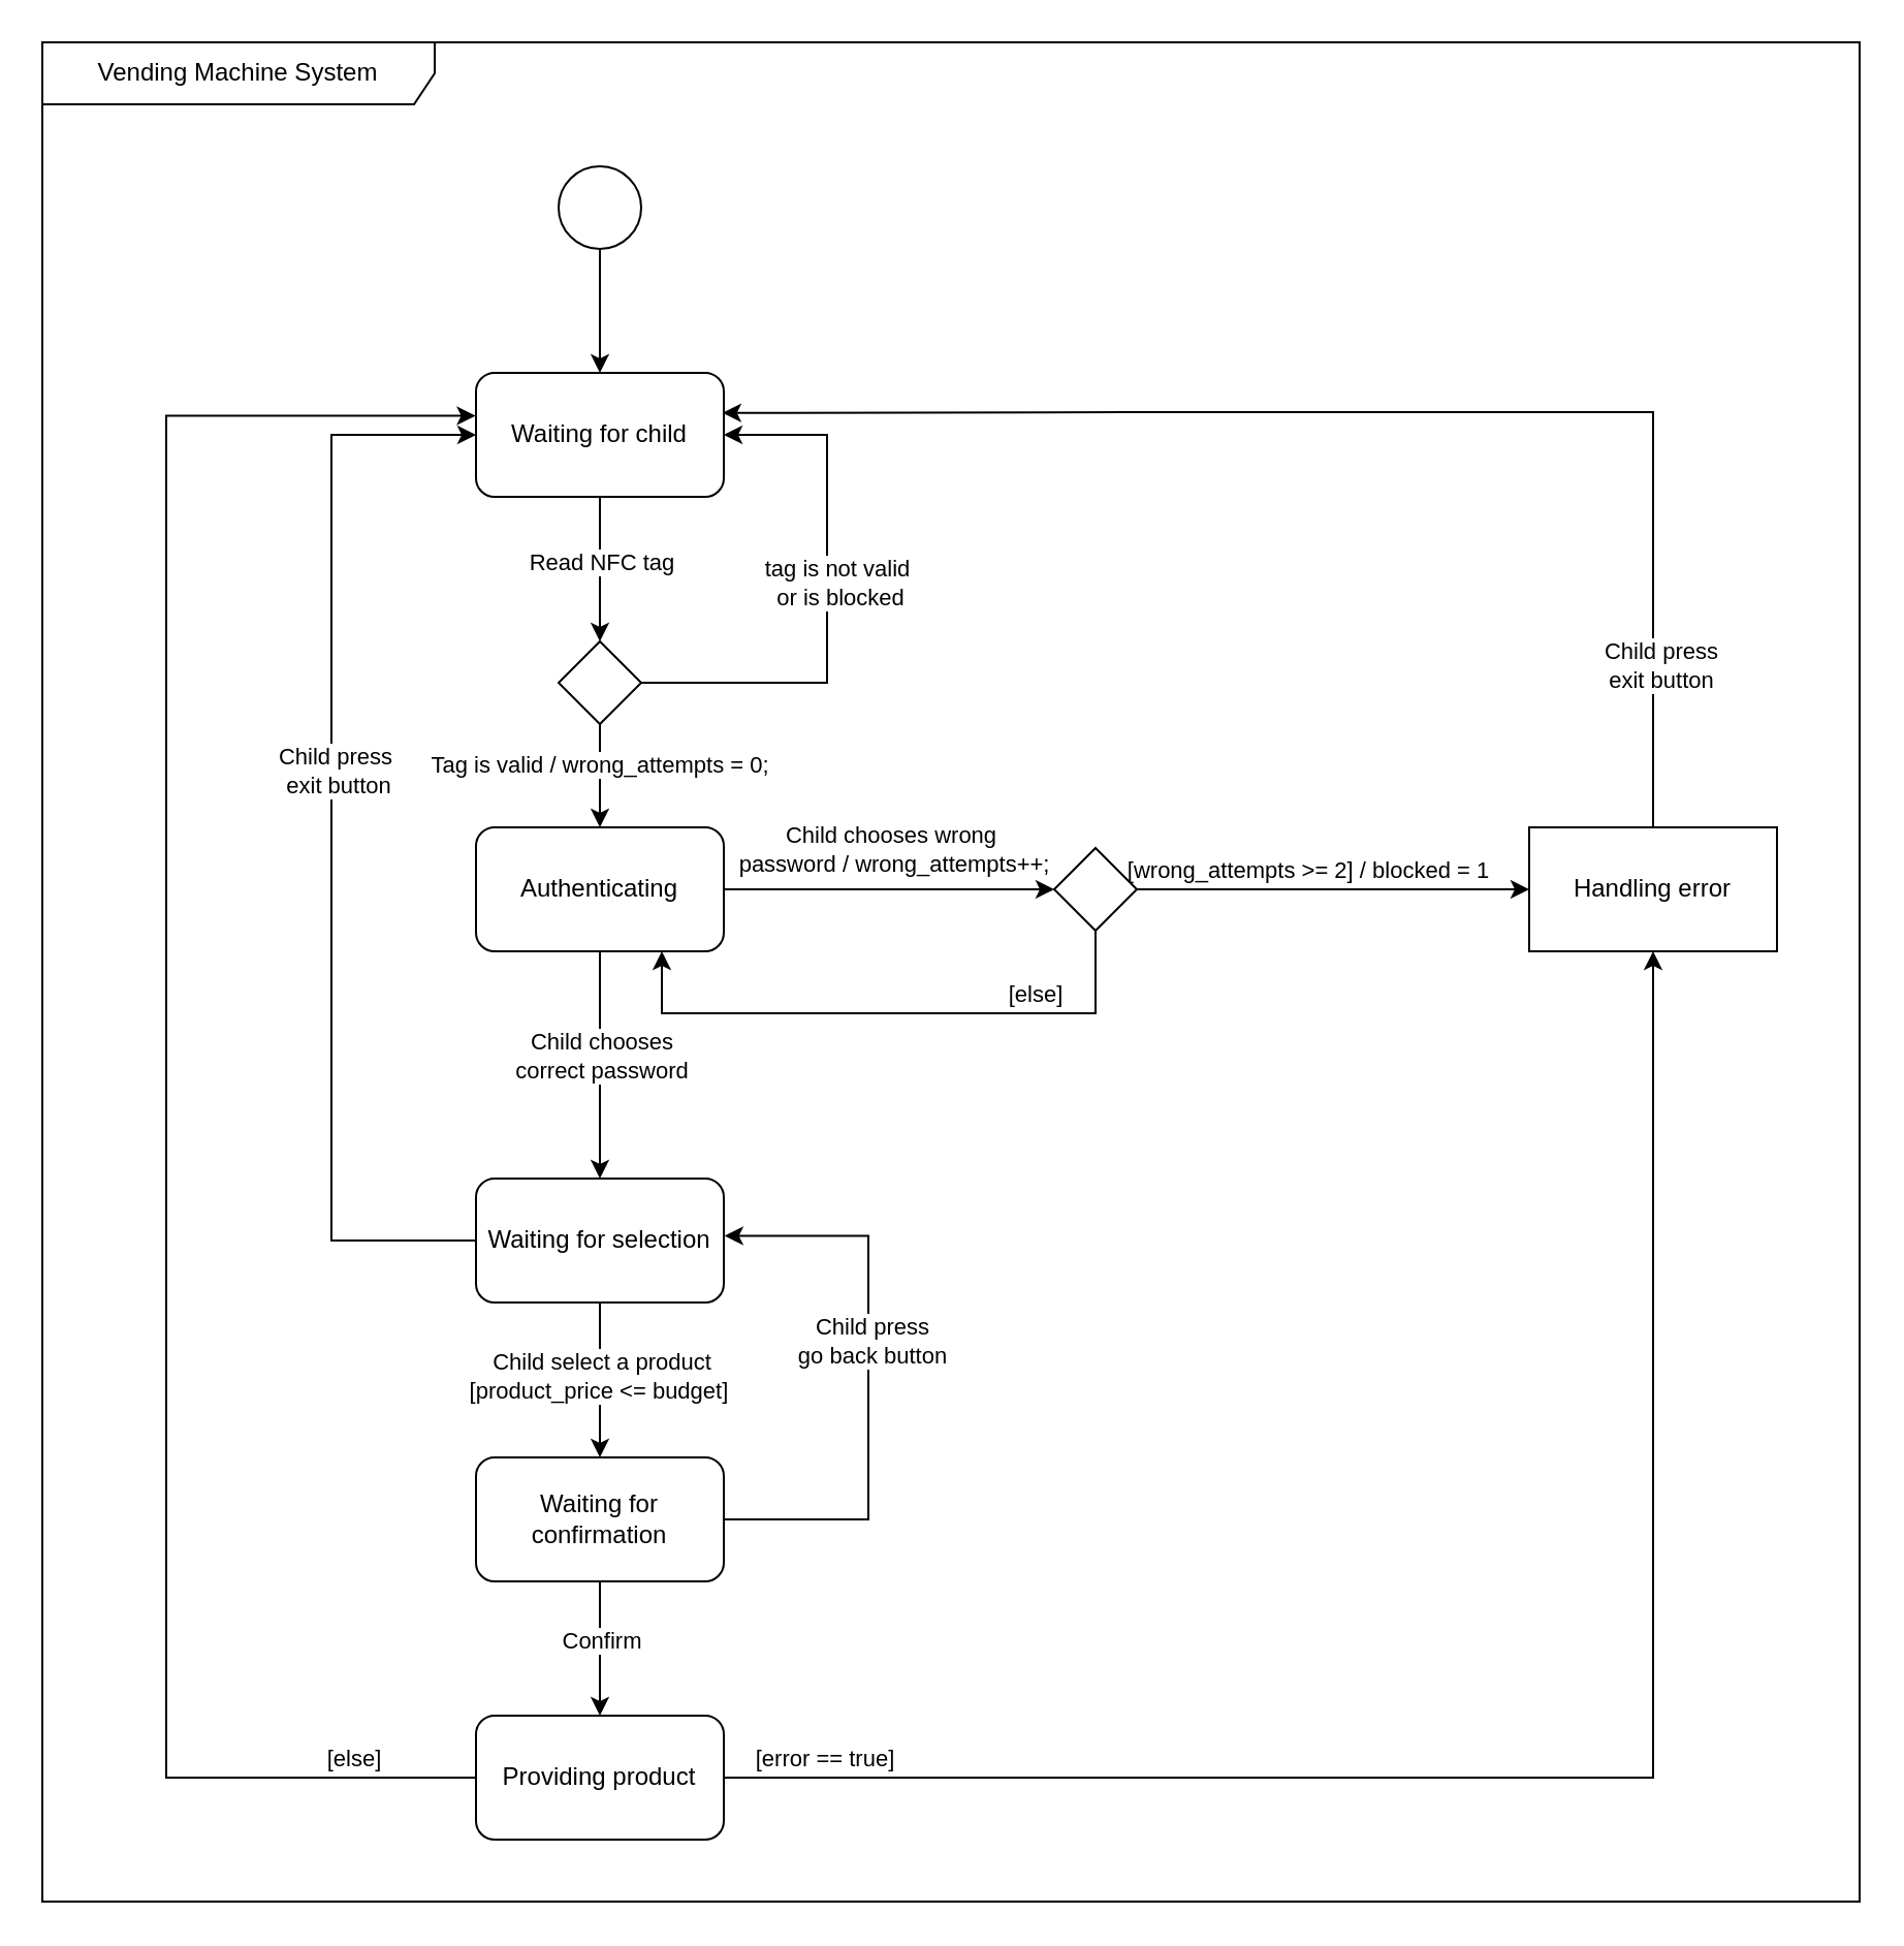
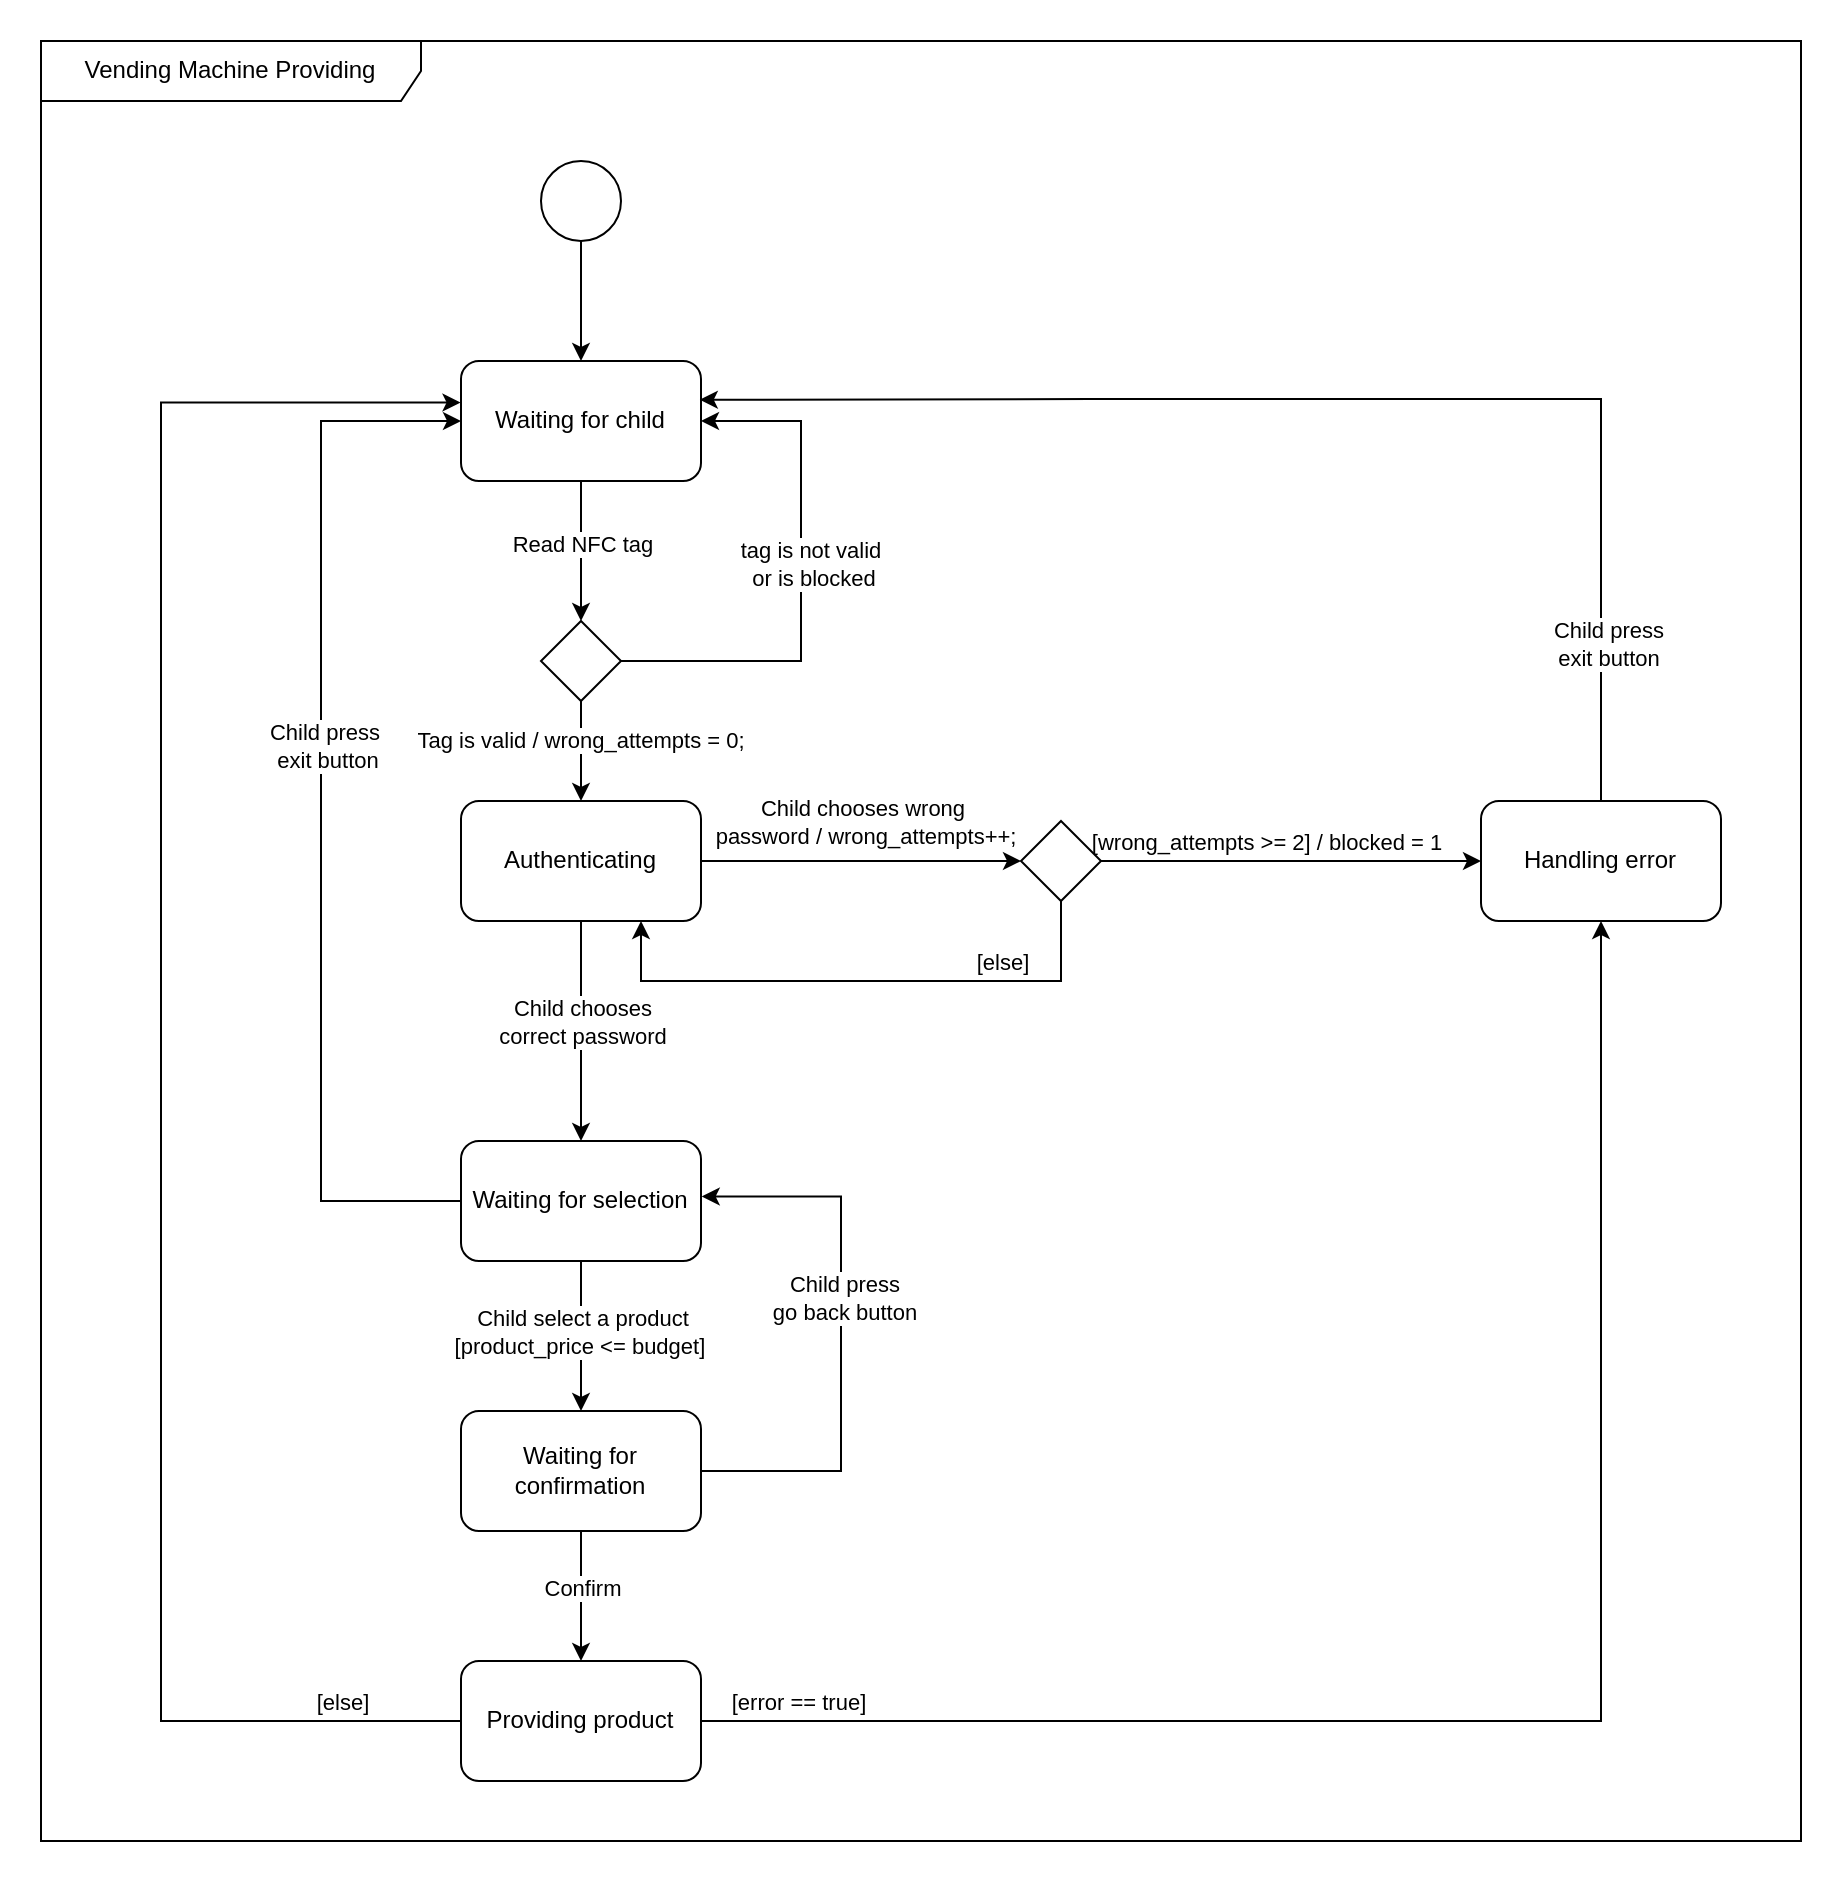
- <mxCell id="35" value="Vending Machine System" style="shape=umlFrame;whiteSpace=wrap;html=1;pointerEvents=0;width=190;height=30;" vertex="1" parent="1"><mxGeometry x="20" y="20" width="880" height="900" as="geometry" /></mxCell>
+ <mxCell id="35" value="Vending Machine Providing" style="shape=umlFrame;whiteSpace=wrap;html=1;pointerEvents=0;width=190;height=30;" vertex="1" parent="1"><mxGeometry x="20" y="20" width="880" height="900" as="geometry" /></mxCell>
- <mxCell id="36" value="Handling error" style="whiteSpace=wrap;html=1;rounded=0;" vertex="1" parent="1"><mxGeometry x="740" y="400" width="120" height="60" as="geometry" /></mxCell>
+ <mxCell id="36" value="Handling error" style="rounded=1;whiteSpace=wrap;html=1;" vertex="1" parent="1"><mxGeometry x="740" y="400" width="120" height="60" as="geometry" /></mxCell>
